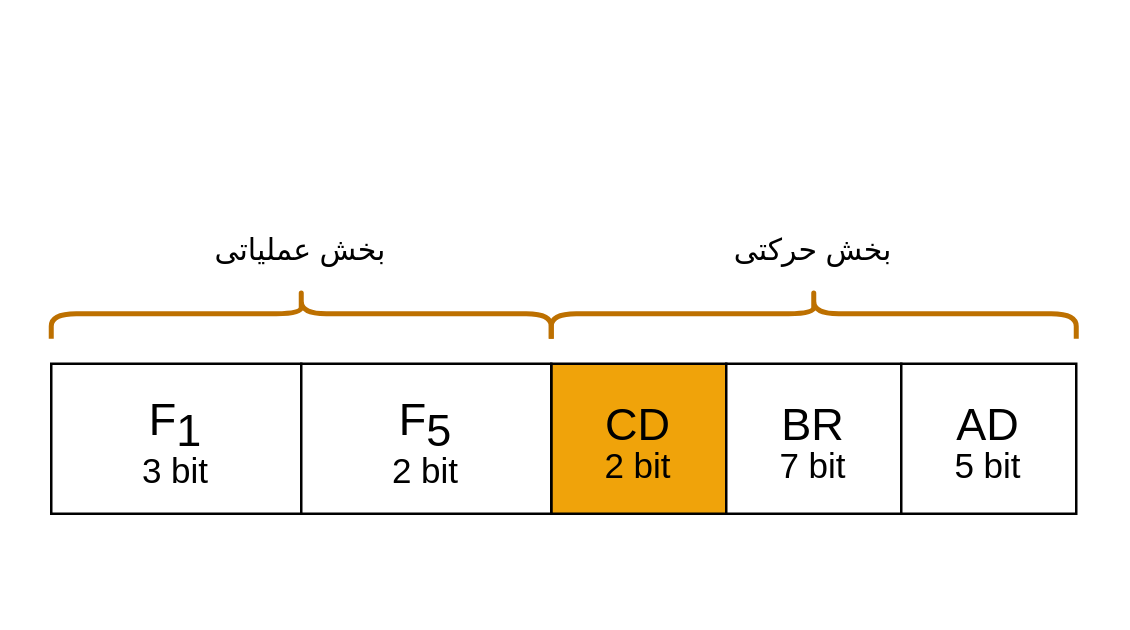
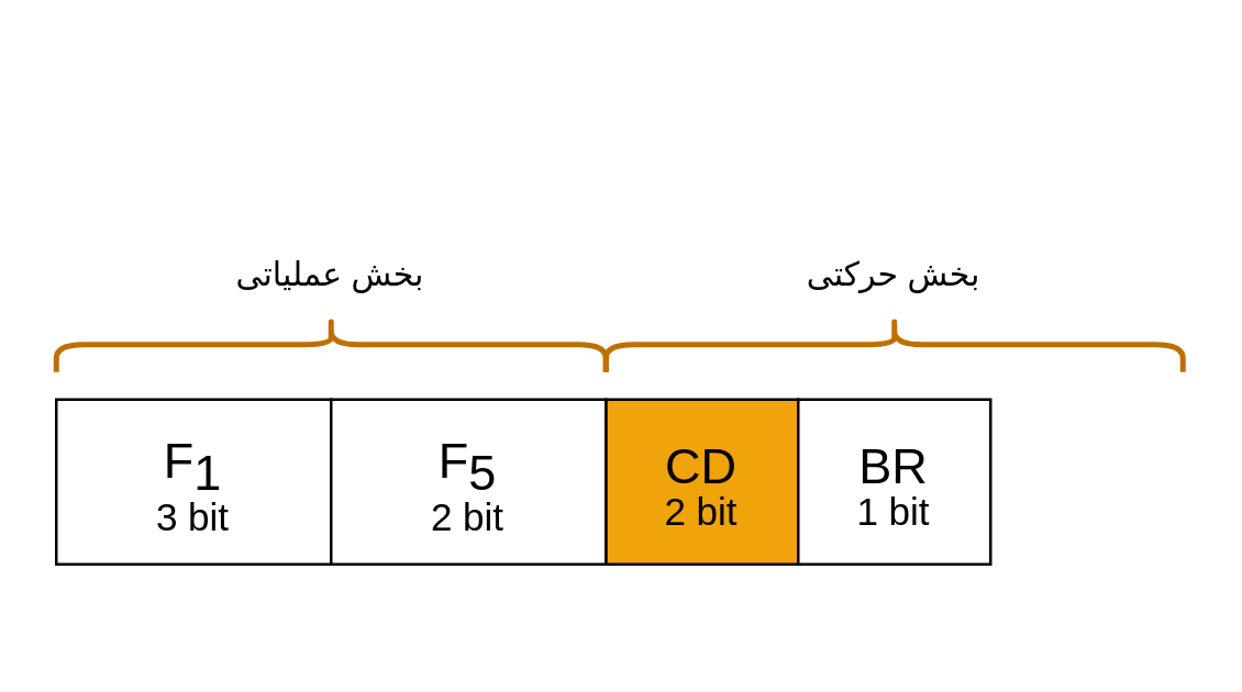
- <mxCell id="8" value="&lt;font color=&quot;#000000&quot;&gt;BR&lt;/font&gt;&lt;br&gt;&lt;div style=&quot;color: rgb(240, 240, 240); line-height: 7.2px;&quot;&gt;&lt;font style=&quot;font-size: 14px;&quot; color=&quot;#000000&quot;&gt;7 bit&lt;/font&gt;&lt;/div&gt;" style="rounded=0;whiteSpace=wrap;html=1;fontSize=18;fontColor=#0F0F0F;" vertex="1" parent="1"><mxGeometry x="290" y="145" width="70" height="60" as="geometry" /></mxCell>
+ <mxCell id="8" value="&lt;font color=&quot;#000000&quot;&gt;BR&lt;/font&gt;&lt;br&gt;&lt;div style=&quot;color: rgb(240, 240, 240); line-height: 7.2px;&quot;&gt;&lt;font style=&quot;font-size: 14px;&quot; color=&quot;#000000&quot;&gt;1 bit&lt;/font&gt;&lt;/div&gt;" style="rounded=0;whiteSpace=wrap;html=1;fontSize=18;fontColor=#0F0F0F;" vertex="1" parent="1"><mxGeometry x="290" y="145" width="70" height="60" as="geometry" /></mxCell>
- <mxCell id="9" value="&lt;font color=&quot;#000000&quot;&gt;AD&lt;/font&gt;&lt;br&gt;&lt;div style=&quot;color: rgb(240, 240, 240); line-height: 7.2px;&quot;&gt;&lt;font style=&quot;font-size: 14px;&quot; color=&quot;#000000&quot;&gt;5 bit&lt;/font&gt;&lt;/div&gt;" style="rounded=0;whiteSpace=wrap;html=1;fontSize=18;fontColor=#0F0F0F;" vertex="1" parent="1"><mxGeometry x="360" y="145" width="70" height="60" as="geometry" /></mxCell>
